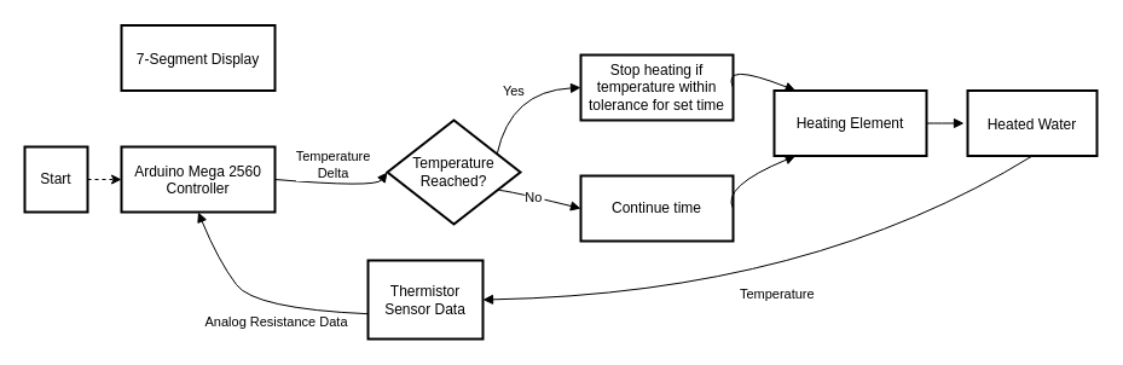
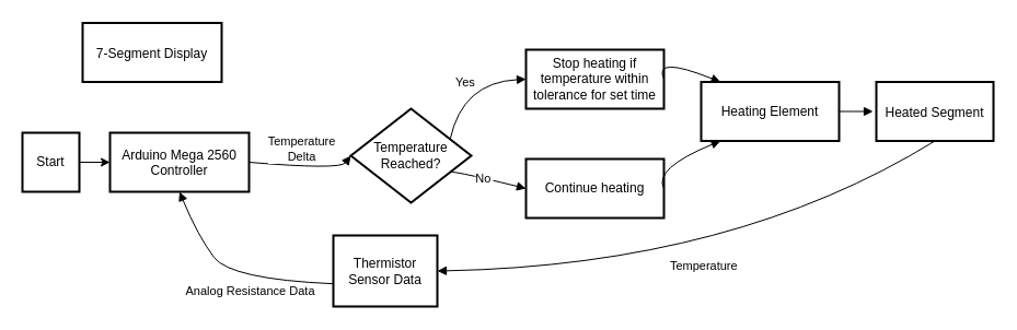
- <mxCell id="21" value="7-Segment Display" style="rounded=0;arcSize=20;strokeWidth=2" vertex="1" parent="1"><mxGeometry x="100" y="20.5" width="127" height="54" as="geometry" /></mxCell>
+ <mxCell id="21" value="7-Segment Display" style="rounded=0;arcSize=20;strokeWidth=2" vertex="1" parent="1"><mxGeometry x="75" y="20.5" width="127" height="54" as="geometry" /></mxCell>
- <mxCell id="9" value="Heated Water" style="rounded=0;arcSize=20;strokeWidth=2" parent="1" vertex="1"><mxGeometry x="800" y="74.5" width="107" height="54" as="geometry" /></mxCell>
+ <mxCell id="9" value="Heated Segment" style="rounded=0;arcSize=20;strokeWidth=2" parent="1" vertex="1"><mxGeometry x="800" y="74.5" width="107" height="54" as="geometry" /></mxCell>
- <mxCell id="20" style="edgeStyle=orthogonalEdgeStyle;rounded=0;orthogonalLoop=1;jettySize=auto;html=1;exitX=1;exitY=0.5;exitDx=0;exitDy=0;entryX=0;entryY=0.5;entryDx=0;entryDy=0;dashed=1;" edge="1" parent="1" source="2" target="3"><mxGeometry relative="1" as="geometry"><mxPoint x="80" y="148" as="sourcePoint" /></mxGeometry></mxCell>
+ <mxCell id="20" style="edgeStyle=orthogonalEdgeStyle;rounded=0;orthogonalLoop=1;jettySize=auto;html=1;exitX=1;exitY=0.5;exitDx=0;exitDy=0;entryX=0;entryY=0.5;entryDx=0;entryDy=0;" edge="1" parent="1" source="2" target="3"><mxGeometry relative="1" as="geometry"><mxPoint x="80" y="148" as="sourcePoint" /></mxGeometry></mxCell>
- <mxCell id="6" value="Continue time" style="whiteSpace=wrap;strokeWidth=2;" parent="1" vertex="1"><mxGeometry x="480" y="145" width="126" height="54" as="geometry" /></mxCell>
+ <mxCell id="6" value="Continue heating" style="whiteSpace=wrap;strokeWidth=2;" parent="1" vertex="1"><mxGeometry x="480" y="145" width="126" height="54" as="geometry" /></mxCell>
